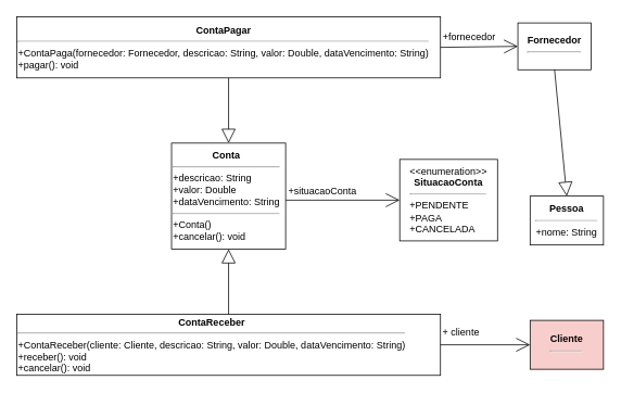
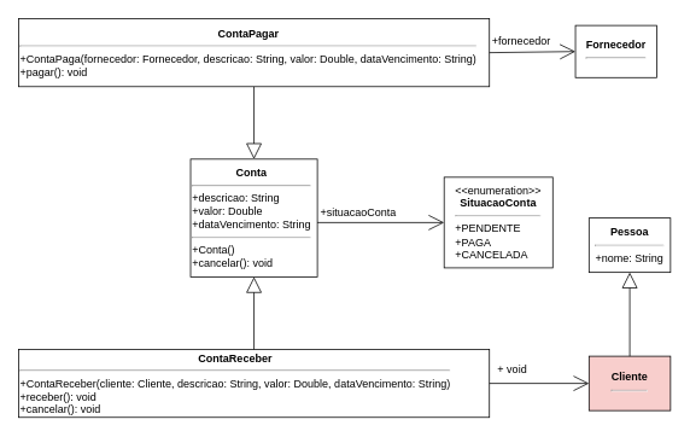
- <mxCell id="13" style="edgeStyle=none;html=1;entryX=0.5;entryY=0;entryDx=0;entryDy=0;shadow=0;strokeWidth=1;endArrow=block;endFill=0;endSize=15;exitX=0.5;exitY=1;exitDx=0;exitDy=0;" edge="1" parent="1" source="5" target="12"><mxGeometry relative="1" as="geometry"><mxPoint x="690" y="105" as="sourcePoint" /><mxPoint x="690" y="185" as="targetPoint" /></mxGeometry></mxCell>
+ <mxCell id="15" style="edgeStyle=none;html=1;entryX=0.5;entryY=1;entryDx=0;entryDy=0;shadow=0;strokeWidth=1;endArrow=block;endFill=0;endSize=15;exitX=0.5;exitY=0;exitDx=0;exitDy=0;" edge="1" parent="1" source="14" target="12"><mxGeometry relative="1" as="geometry"><mxPoint x="694.66" y="385" as="sourcePoint" /><mxPoint x="694.66" y="305" as="targetPoint" /></mxGeometry></mxCell>
- <mxCell id="17" value="+ cliente" style="text;html=1;align=center;verticalAlign=middle;resizable=0;points=[];autosize=1;strokeColor=none;fillColor=none;" vertex="1" parent="1"><mxGeometry x="530" y="392.5" width="70" height="30" as="geometry" /></mxCell>
+ <mxCell id="17" value="+ void" style="text;html=1;align=center;verticalAlign=middle;resizable=0;points=[];autosize=1;strokeColor=none;fillColor=none;" vertex="1" parent="1"><mxGeometry x="530" y="392.5" width="70" height="30" as="geometry" /></mxCell>
